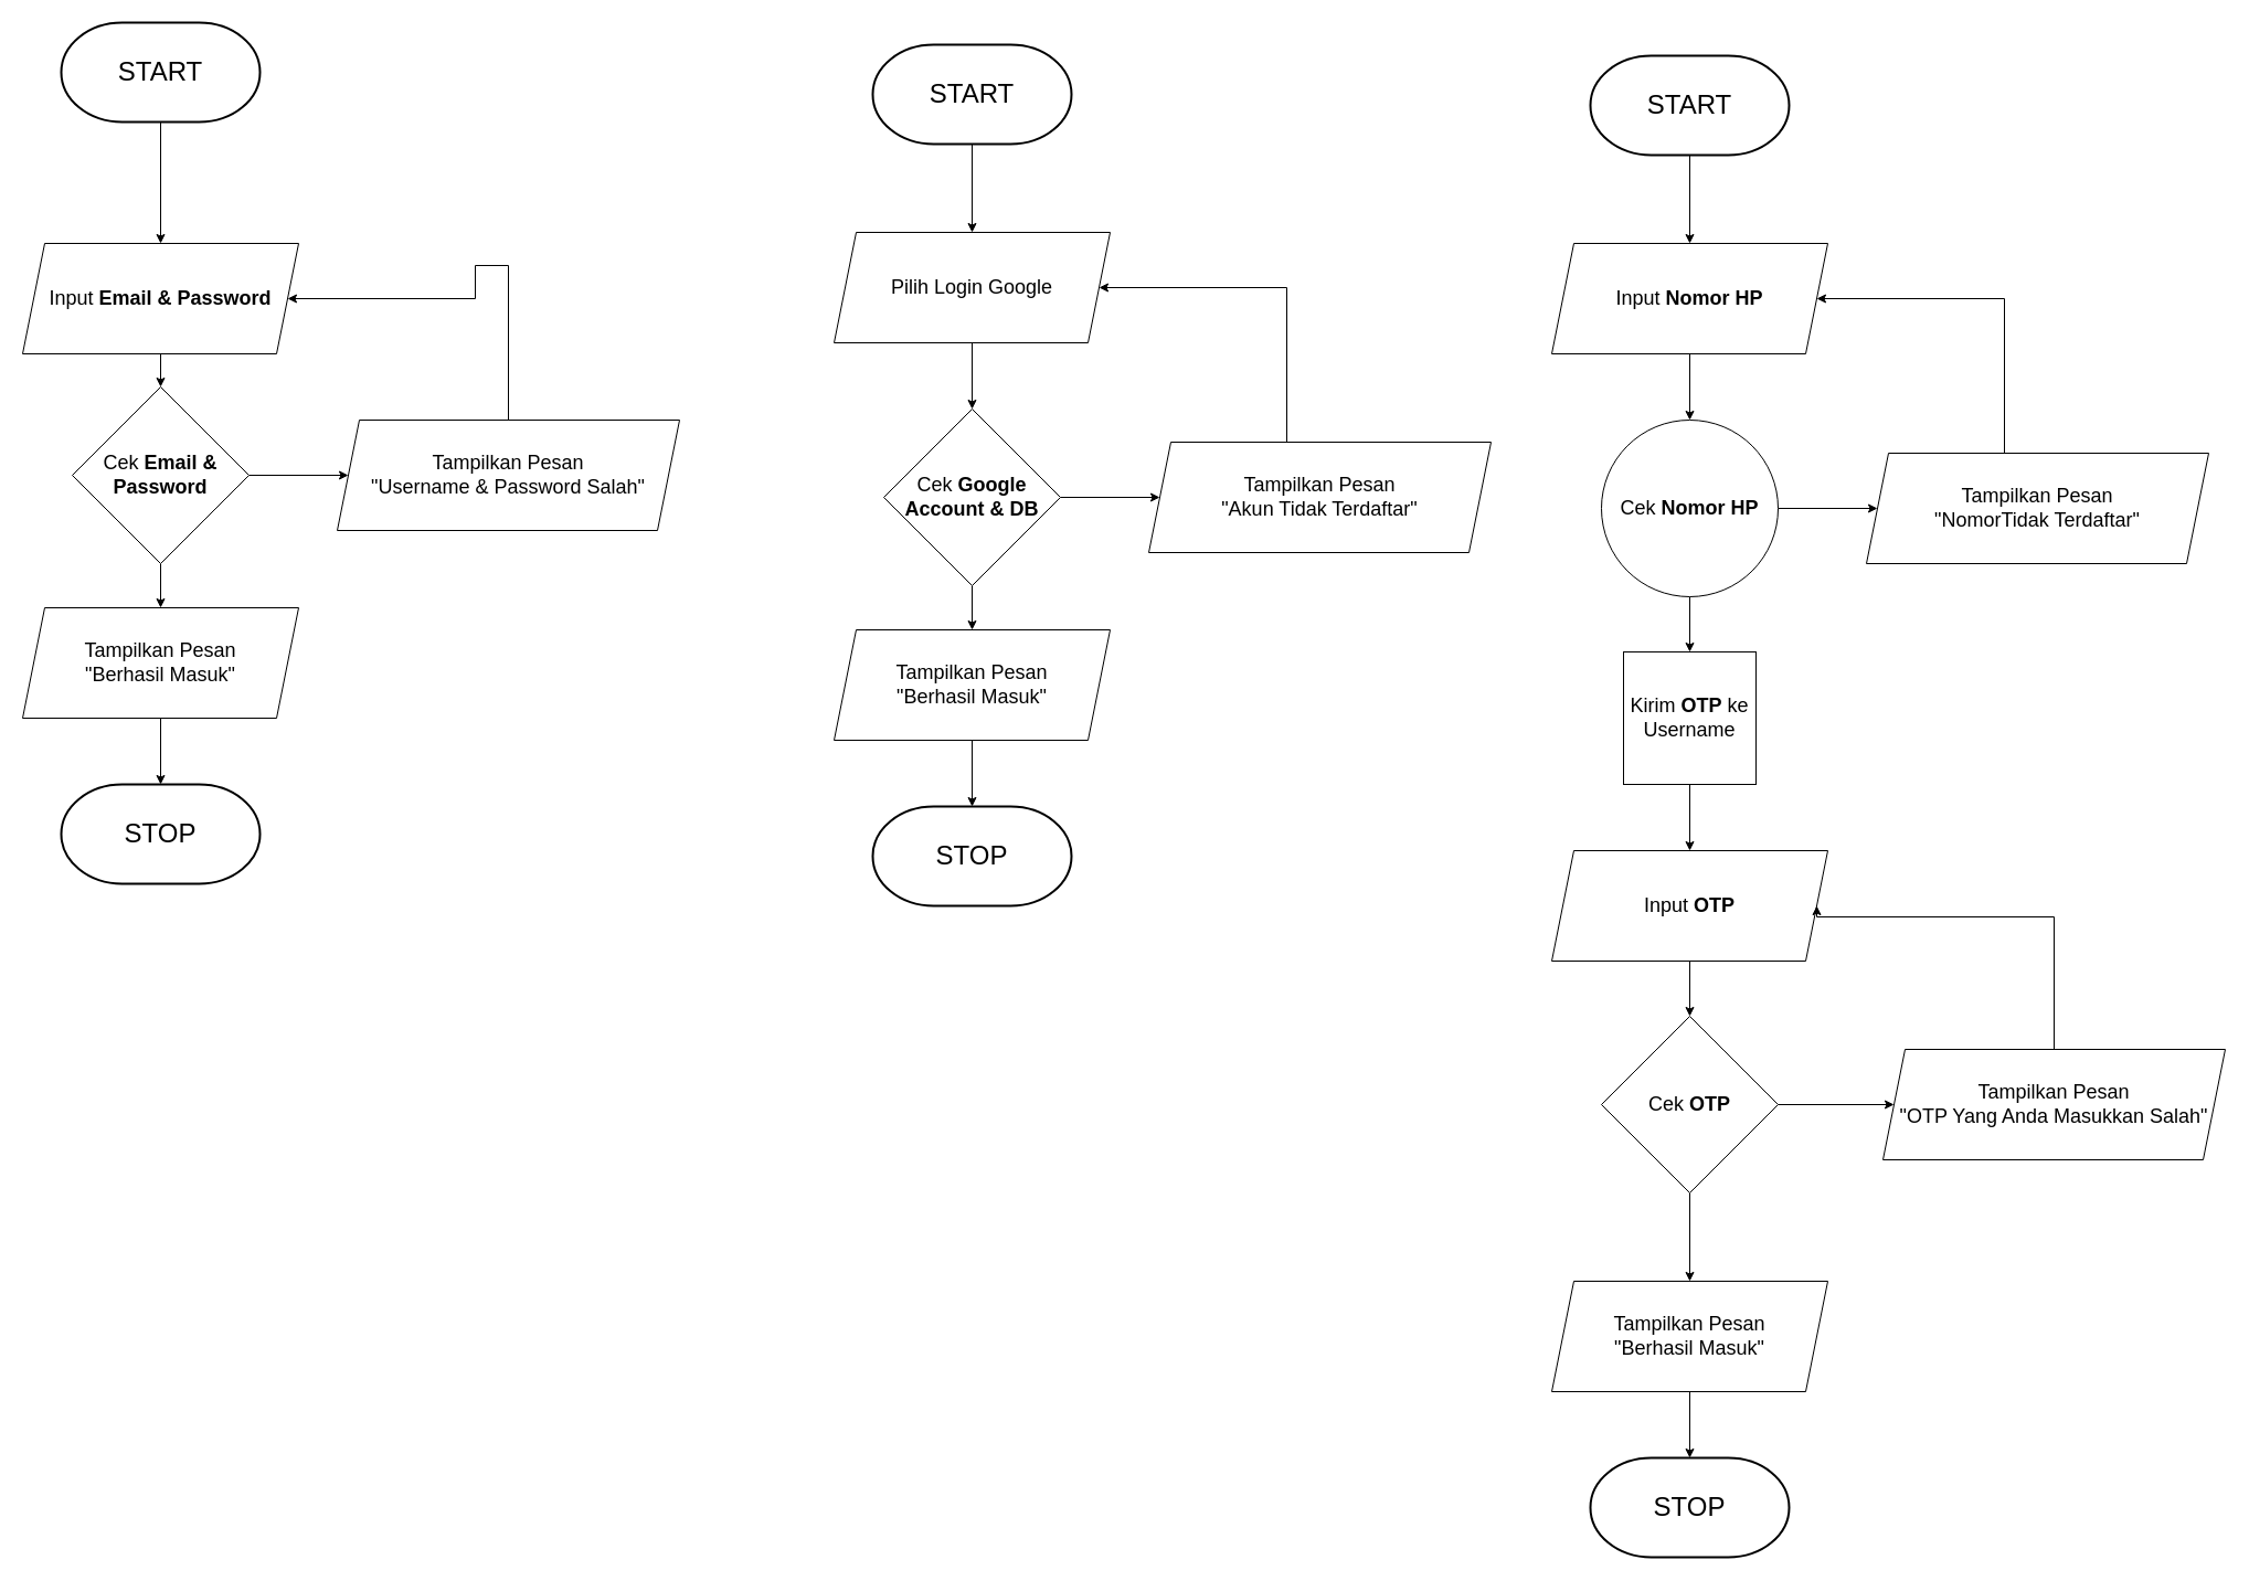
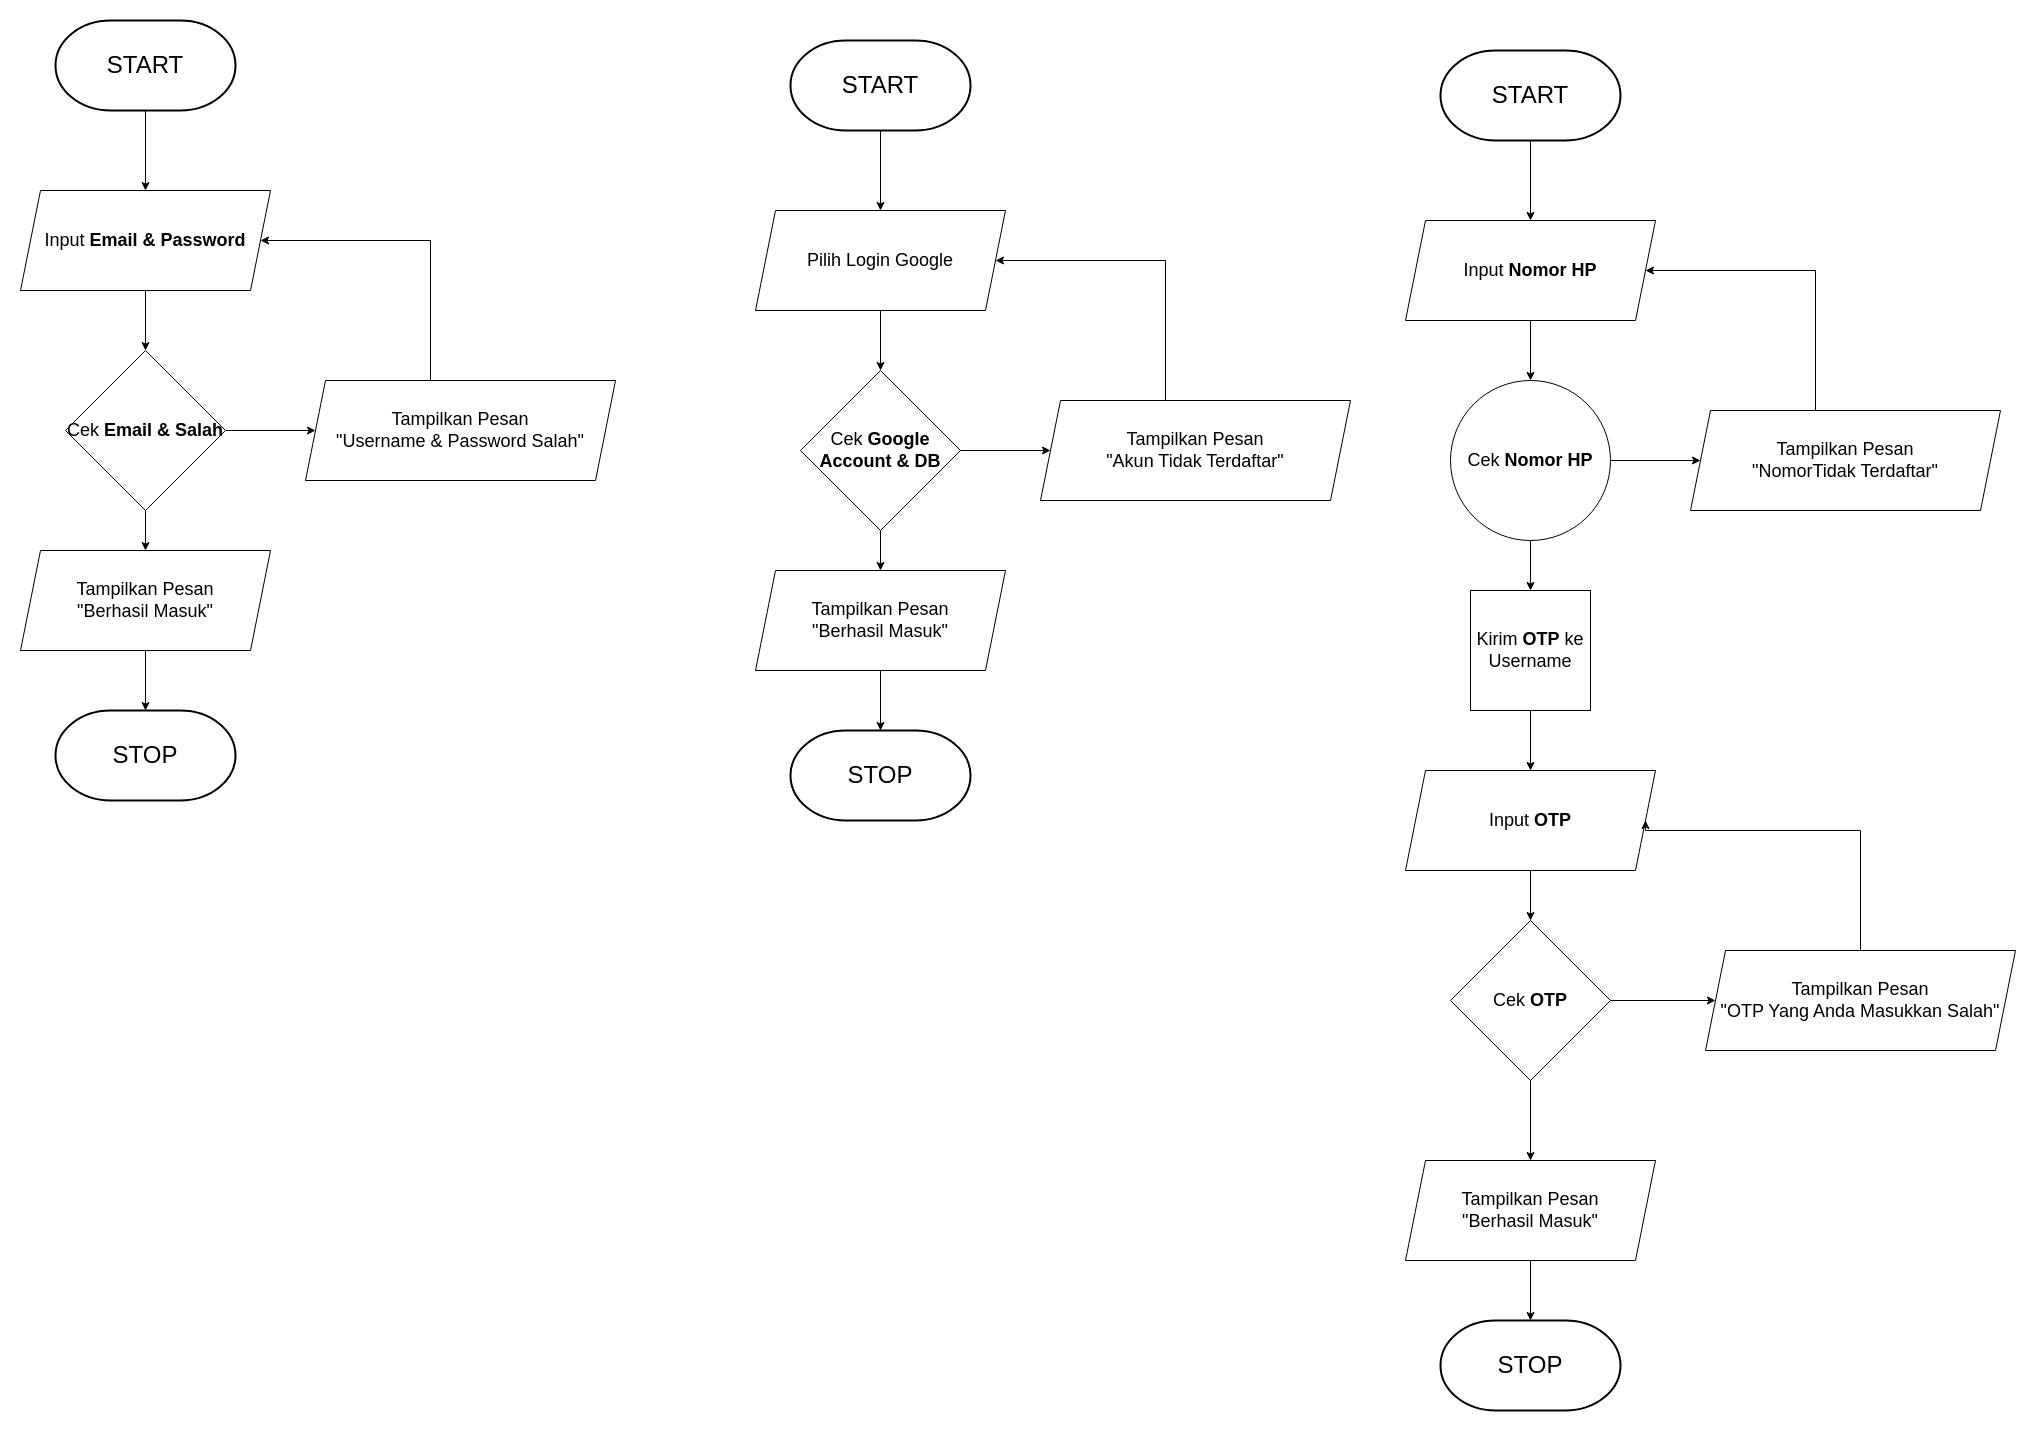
- <mxCell id="5" value="&lt;font style=&quot;font-size: 18px;&quot;&gt;Input &lt;b&gt;Email &amp;amp; Password&lt;/b&gt;&lt;/font&gt;" style="shape=parallelogram;perimeter=parallelogramPerimeter;whiteSpace=wrap;html=1;fixedSize=1;" vertex="1" parent="1"><mxGeometry x="20" y="220" width="250" height="100" as="geometry" /></mxCell>
+ <mxCell id="5" value="&lt;font style=&quot;font-size: 18px;&quot;&gt;Input &lt;b&gt;Email &amp;amp; Password&lt;/b&gt;&lt;/font&gt;" style="shape=parallelogram;perimeter=parallelogramPerimeter;whiteSpace=wrap;html=1;fixedSize=1;" vertex="1" parent="1"><mxGeometry x="20" y="190" width="250" height="100" as="geometry" /></mxCell>
- <mxCell id="8" value="&lt;font style=&quot;font-size: 18px;&quot;&gt;Cek &lt;b&gt;Email &amp;amp; Password&lt;/b&gt;&lt;/font&gt;" style="rhombus;whiteSpace=wrap;html=1;" vertex="1" parent="1"><mxGeometry x="65" y="350" width="160" height="160" as="geometry" /></mxCell>
+ <mxCell id="8" value="&lt;font style=&quot;font-size: 18px;&quot;&gt;Cek &lt;b&gt;Email &amp;amp; Salah&lt;/b&gt;&lt;/font&gt;" style="rhombus;whiteSpace=wrap;html=1;" vertex="1" parent="1"><mxGeometry x="65" y="350" width="160" height="160" as="geometry" /></mxCell>
